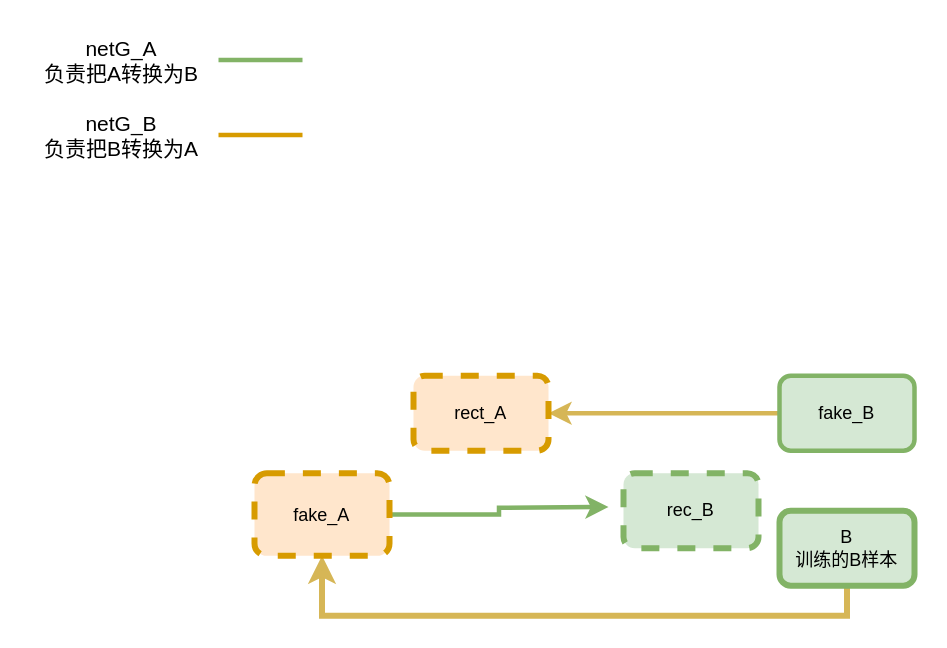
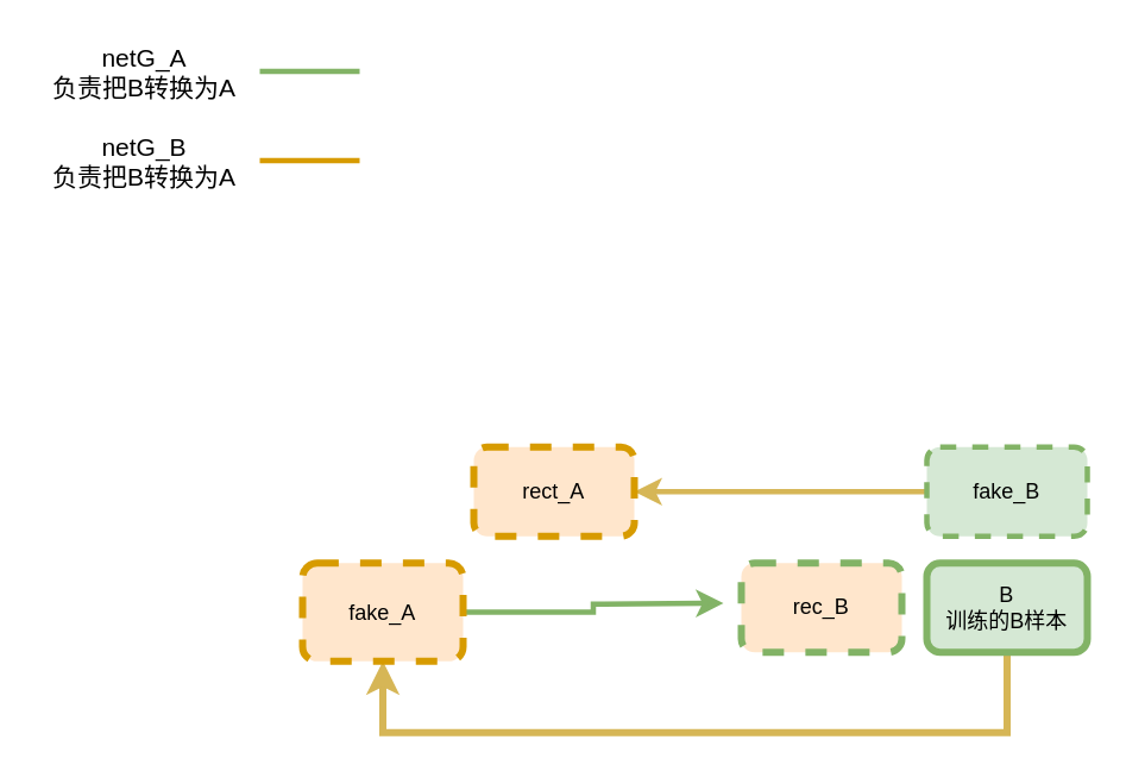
- <mxCell id="5" value="&lt;font&gt;&lt;font style=&quot;font-size: 14px&quot;&gt;netG_A&lt;br&gt;负责把A转换为B&lt;/font&gt;&lt;br&gt;&lt;/font&gt;" style="text;html=1;align=center;verticalAlign=middle;resizable=0;points=[];autosize=1;strokeColor=none;fillColor=none;" vertex="1" parent="1"><mxGeometry x="20" y="20" width="120" height="40" as="geometry" /></mxCell>
+ <mxCell id="5" value="&lt;font&gt;&lt;font style=&quot;font-size: 14px&quot;&gt;netG_A&lt;br&gt;负责把B转换为A&lt;/font&gt;&lt;br&gt;&lt;/font&gt;" style="text;html=1;align=center;verticalAlign=middle;resizable=0;points=[];autosize=1;strokeColor=none;fillColor=none;" vertex="1" parent="1"><mxGeometry x="20" y="20" width="120" height="40" as="geometry" /></mxCell>
- <mxCell id="10" value="rect_A" style="rounded=1;whiteSpace=wrap;html=1;fillColor=#ffe6cc;strokeColor=#d79b00;strokeWidth=4;dashed=1;" vertex="1" parent="1"><mxGeometry x="275" y="250" width="90" height="50" as="geometry" /></mxCell>
+ <mxCell id="10" value="rect_A" style="rounded=1;whiteSpace=wrap;html=1;fillColor=#ffe6cc;strokeColor=#d79b00;strokeWidth=4;dashed=1;" vertex="1" parent="1"><mxGeometry x="265" y="250" width="90" height="50" as="geometry" /></mxCell>
- <mxCell id="4" value="fake_B" style="rounded=1;whiteSpace=wrap;html=1;fillColor=#d5e8d4;strokeColor=#82b366;dashed=0;strokeWidth=3;" vertex="1" parent="1"><mxGeometry x="519" y="250" width="90" height="50" as="geometry" /></mxCell>
+ <mxCell id="4" value="fake_B" style="rounded=1;whiteSpace=wrap;html=1;fillColor=#d5e8d4;strokeColor=#82b366;dashed=1;strokeWidth=3;" vertex="1" parent="1"><mxGeometry x="519" y="250" width="90" height="50" as="geometry" /></mxCell>
- <mxCell id="11" value="rec_B" style="rounded=1;whiteSpace=wrap;html=1;fillColor=#d5e8d4;strokeColor=#82b366;strokeWidth=4;dashed=1;" vertex="1" parent="1"><mxGeometry x="415" y="315" width="90" height="50" as="geometry" /></mxCell>
+ <mxCell id="11" value="rec_B" style="rounded=1;whiteSpace=wrap;html=1;fillColor=#ffe6cc;strokeColor=#82b366;strokeWidth=4;dashed=1;" vertex="1" parent="1"><mxGeometry x="415" y="315" width="90" height="50" as="geometry" /></mxCell>
- <mxCell id="7" value="B&lt;br&gt;训练的B样本" style="rounded=1;whiteSpace=wrap;html=1;fillColor=#d5e8d4;strokeColor=#82b366;strokeWidth=4;" vertex="1" parent="1"><mxGeometry x="519" y="340" width="90" height="50" as="geometry" /></mxCell>
+ <mxCell id="7" value="B&lt;br&gt;训练的B样本" style="rounded=1;whiteSpace=wrap;html=1;fillColor=#d5e8d4;strokeColor=#82b366;strokeWidth=4;" vertex="1" parent="1"><mxGeometry x="519" y="315" width="90" height="50" as="geometry" /></mxCell>
